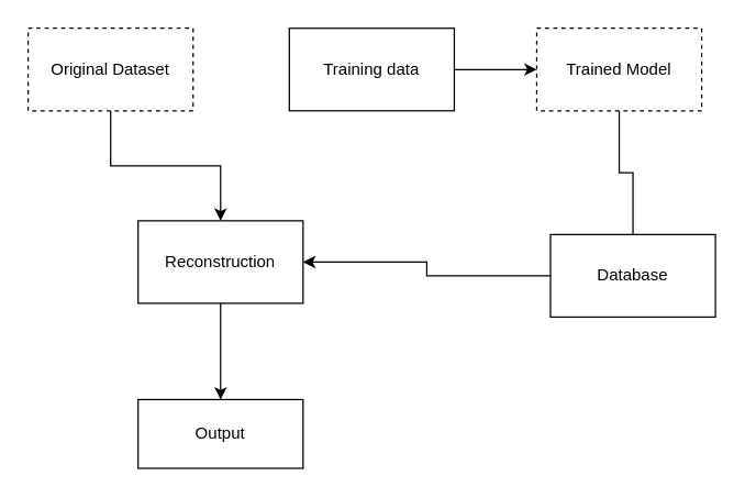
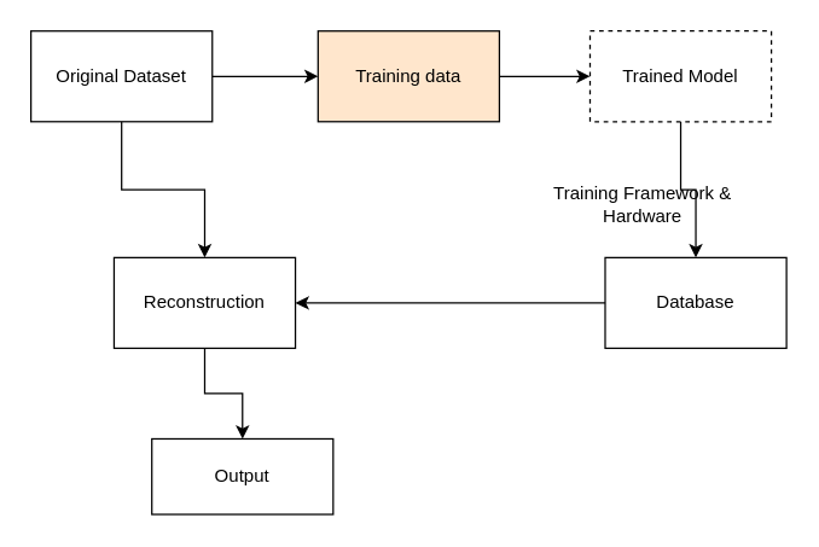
- <mxCell id="4" value="Original Dataset" style="rounded=0;whiteSpace=wrap;html=1;dashed=1;" parent="1" vertex="1"><mxGeometry x="20" y="20" width="120" height="60" as="geometry" /></mxCell>
+ <mxCell id="4" value="Original Dataset" style="rounded=0;whiteSpace=wrap;html=1;" parent="1" vertex="1"><mxGeometry x="20" y="20" width="120" height="60" as="geometry" /></mxCell>
+ <mxCell id="2" style="edgeStyle=orthogonalEdgeStyle;rounded=0;orthogonalLoop=1;jettySize=auto;html=1;exitX=1;exitY=0.5;exitDx=0;exitDy=0;entryX=0;entryY=0.5;entryDx=0;entryDy=0;" parent="1" source="4" target="6" edge="1"><mxGeometry relative="1" as="geometry" /></mxCell>
- <mxCell id="6" value="Training data" style="rounded=0;whiteSpace=wrap;html=1;" parent="1" vertex="1"><mxGeometry x="210" y="20" width="120" height="60" as="geometry" /></mxCell>
+ <mxCell id="6" value="Training data" style="rounded=0;whiteSpace=wrap;html=1;fillColor=#ffe6cc;" parent="1" vertex="1"><mxGeometry x="210" y="20" width="120" height="60" as="geometry" /></mxCell>
+ <mxCell id="14" value="Training Framework &amp;amp; Hardware" style="text;html=1;strokeColor=none;fillColor=none;align=center;verticalAlign=middle;whiteSpace=wrap;rounded=0;" vertex="1" parent="1"><mxGeometry x="350" y="120" width="150" height="30" as="geometry" /></mxCell>
- <mxCell id="7" style="edgeStyle=orthogonalEdgeStyle;rounded=0;orthogonalLoop=1;jettySize=auto;html=1;exitX=0.5;exitY=1;exitDx=0;exitDy=0;endArrow=none;" parent="1" source="8" target="10" edge="1"><mxGeometry relative="1" as="geometry" /></mxCell>
+ <mxCell id="7" style="edgeStyle=orthogonalEdgeStyle;rounded=0;orthogonalLoop=1;jettySize=auto;html=1;exitX=0.5;exitY=1;exitDx=0;exitDy=0;" parent="1" source="8" target="10" edge="1"><mxGeometry relative="1" as="geometry" /></mxCell>
- <mxCell id="12" value="Reconstruction" style="rounded=0;whiteSpace=wrap;html=1;" parent="1" vertex="1"><mxGeometry x="100" y="160" width="120" height="60" as="geometry" /></mxCell>
+ <mxCell id="12" value="Reconstruction" style="rounded=0;whiteSpace=wrap;html=1;" parent="1" vertex="1"><mxGeometry x="75" y="170" width="120" height="60" as="geometry" /></mxCell>
